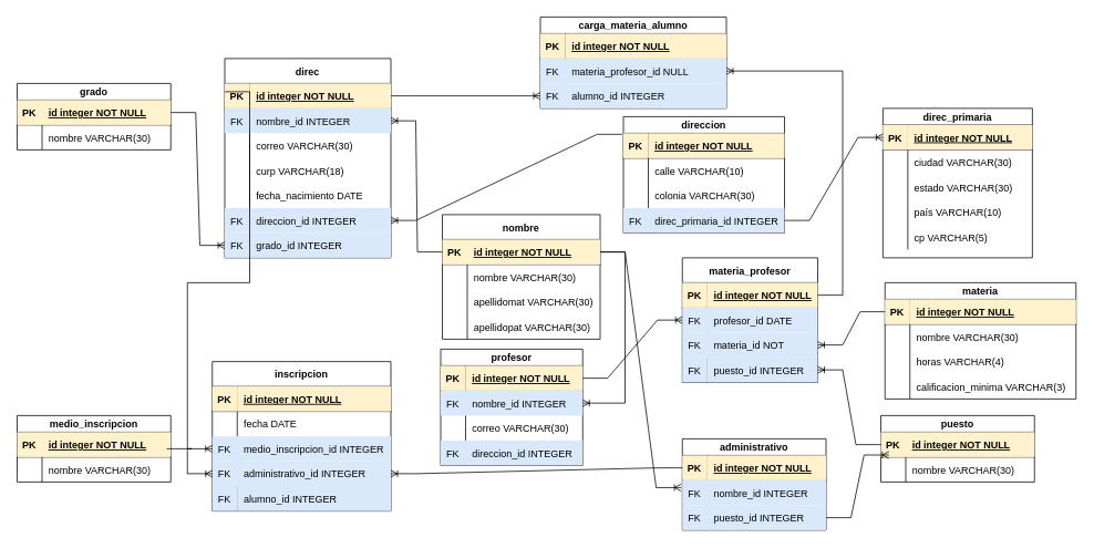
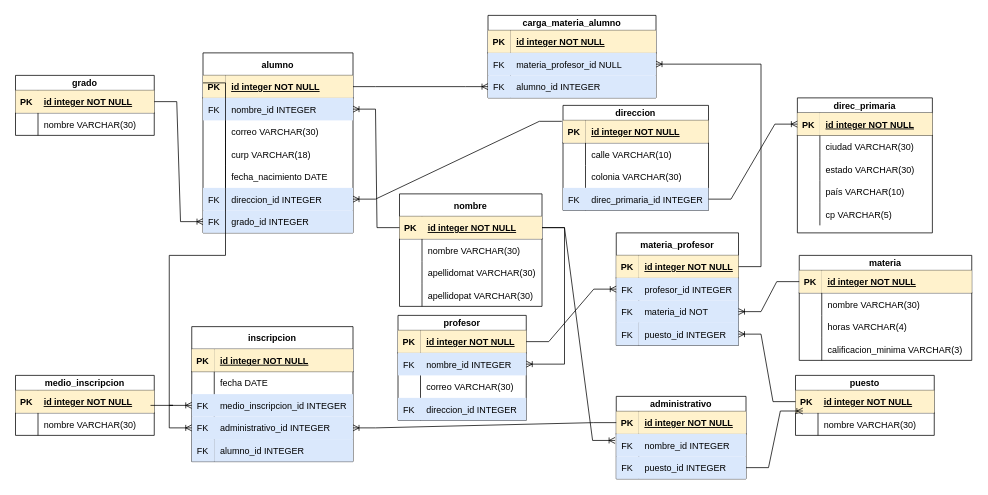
- <mxCell id="18" value="direc" style="shape=table;startSize=30;container=1;collapsible=1;childLayout=tableLayout;fixedRows=1;rowLines=0;fontStyle=1;align=center;resizeLast=1;" parent="1" vertex="1"><mxGeometry x="270" y="70" width="200" height="240" as="geometry" /></mxCell>
+ <mxCell id="18" value="alumno" style="shape=table;startSize=30;container=1;collapsible=1;childLayout=tableLayout;fixedRows=1;rowLines=0;fontStyle=1;align=center;resizeLast=1;" parent="1" vertex="1"><mxGeometry x="270" y="70" width="200" height="240" as="geometry" /></mxCell>
- <mxCell id="142" value="profesor_id DATE" style="shape=partialRectangle;connectable=0;fillColor=none;top=0;left=0;bottom=0;right=0;align=left;spacingLeft=6;overflow=hidden;" parent="140" vertex="1"><mxGeometry x="30" width="133" height="30" as="geometry"><mxRectangle width="133" height="30" as="alternateBounds" /></mxGeometry></mxCell>
+ <mxCell id="142" value="profesor_id INTEGER" style="shape=partialRectangle;connectable=0;fillColor=none;top=0;left=0;bottom=0;right=0;align=left;spacingLeft=6;overflow=hidden;" parent="140" vertex="1"><mxGeometry x="30" width="133" height="30" as="geometry"><mxRectangle width="133" height="30" as="alternateBounds" /></mxGeometry></mxCell>
